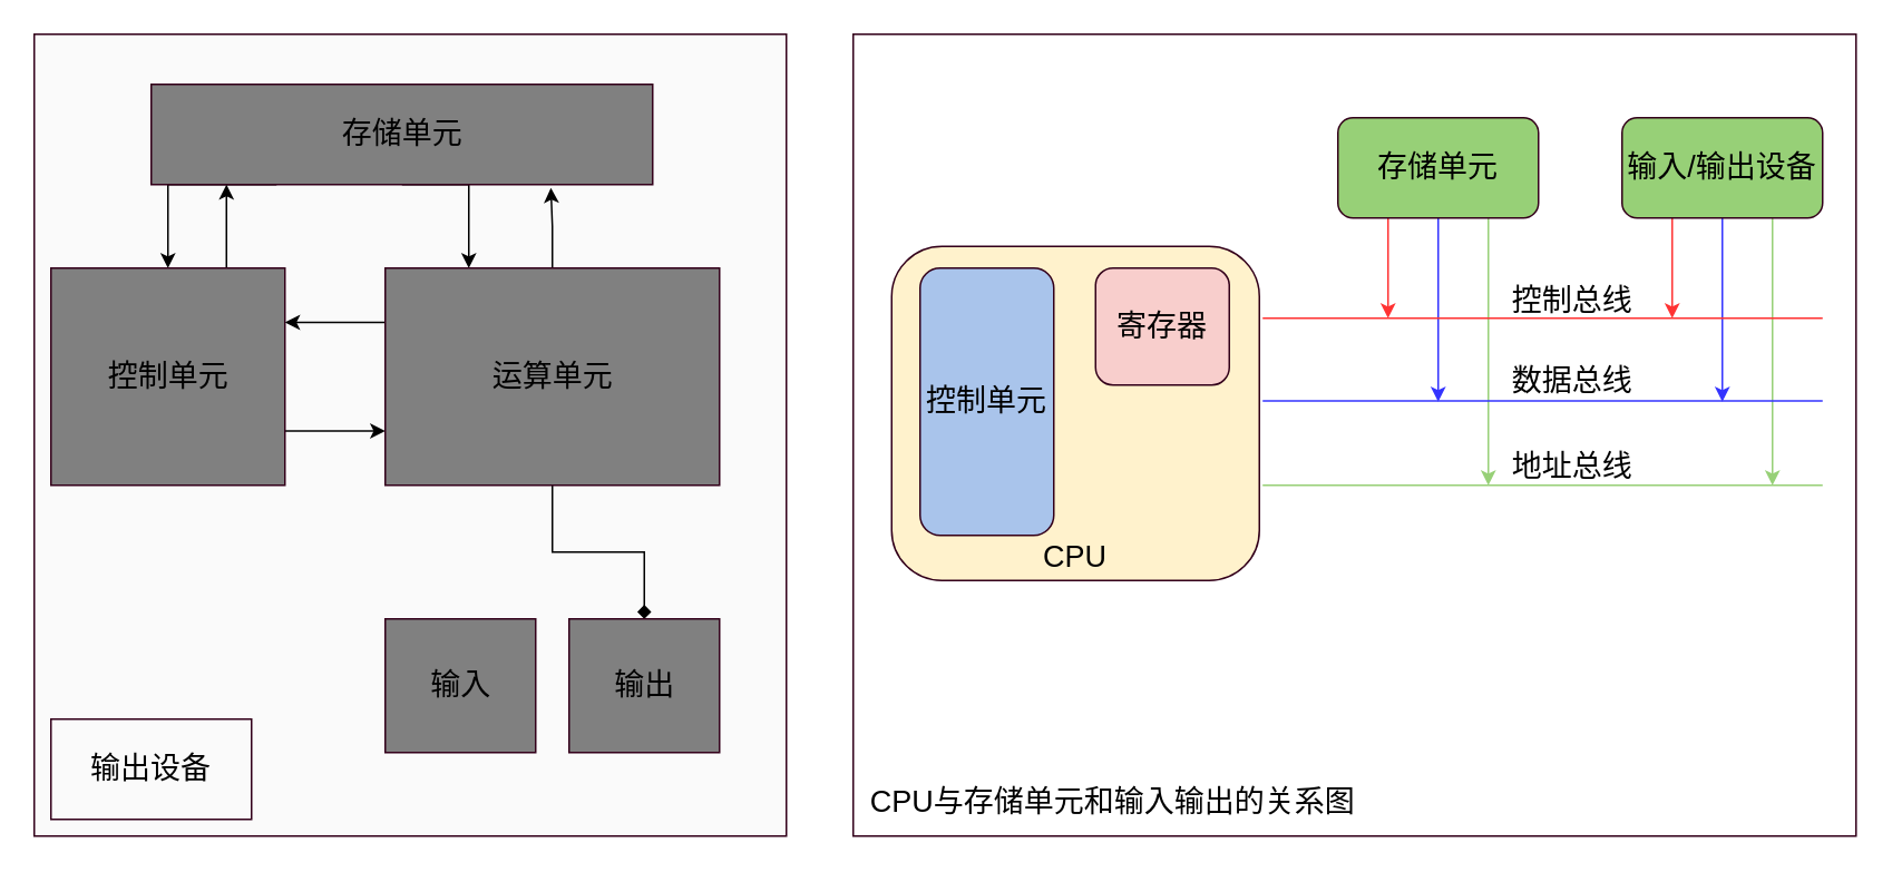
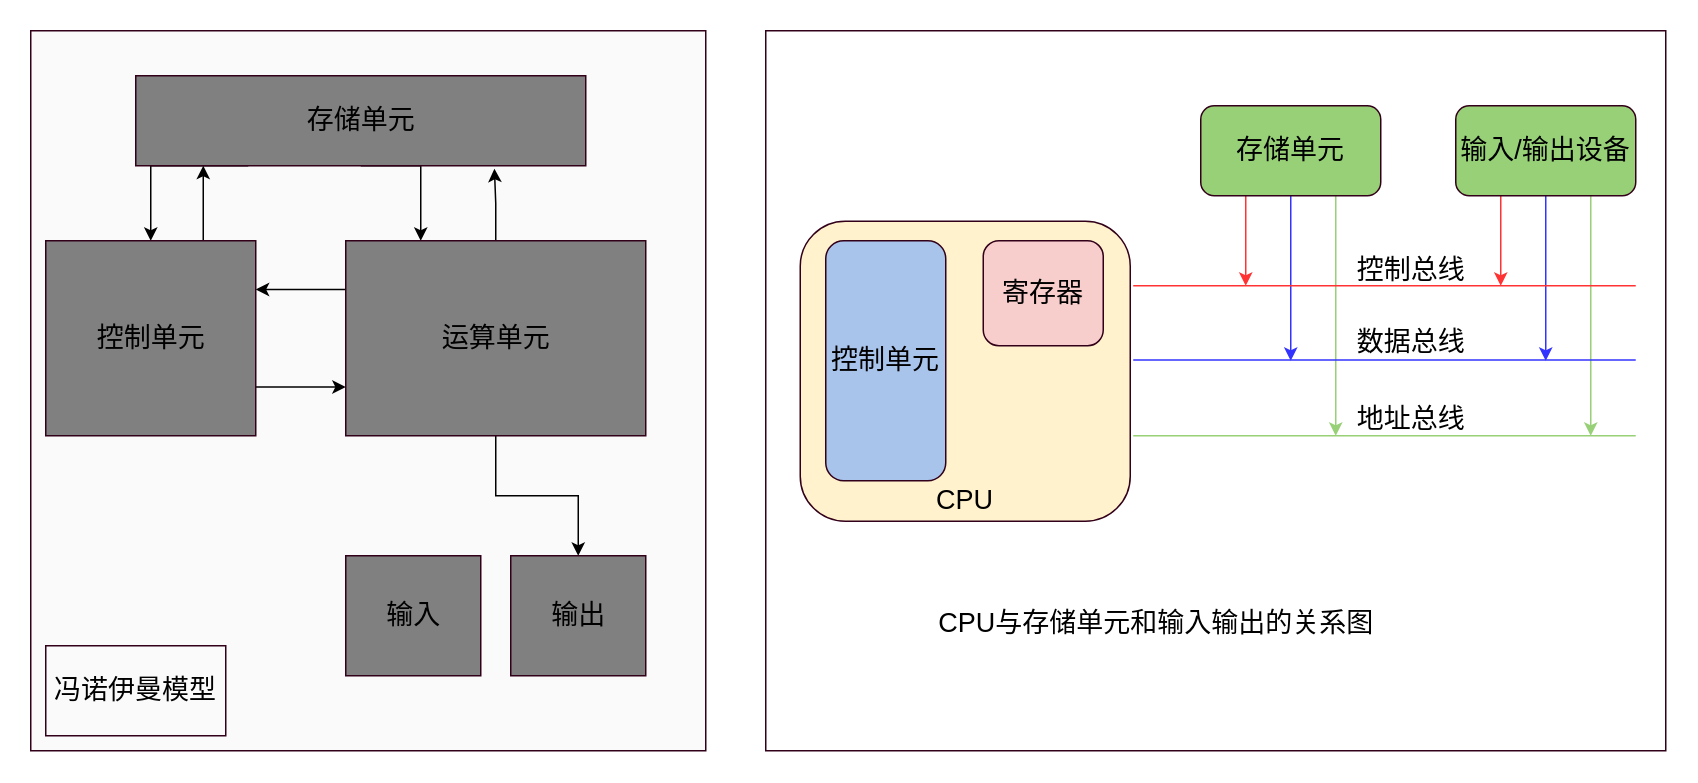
- <mxCell id="11" style="edgeStyle=orthogonalEdgeStyle;rounded=0;orthogonalLoop=1;jettySize=auto;html=1;exitX=0.5;exitY=1;exitDx=0;exitDy=0;entryX=0.5;entryY=0;entryDx=0;entryDy=0;fontSize=18;endArrow=diamond;" edge="1" parent="1" source="13" target="15"><mxGeometry relative="1" as="geometry" /></mxCell>
+ <mxCell id="11" style="edgeStyle=orthogonalEdgeStyle;rounded=0;orthogonalLoop=1;jettySize=auto;html=1;exitX=0.5;exitY=1;exitDx=0;exitDy=0;entryX=0.5;entryY=0;entryDx=0;entryDy=0;fontSize=18;" edge="1" parent="1" source="13" target="15"><mxGeometry relative="1" as="geometry" /></mxCell>
- <mxCell id="16" value="输出设备" style="rounded=0;whiteSpace=wrap;html=1;strokeColor=#33001A;fontSize=18;fillColor=#FAFAFA;" vertex="1" parent="1"><mxGeometry x="30" y="430" width="120" height="60" as="geometry" /></mxCell>
+ <mxCell id="16" value="冯诺伊曼模型" style="rounded=0;whiteSpace=wrap;html=1;strokeColor=#33001A;fontSize=18;fillColor=#FAFAFA;" vertex="1" parent="1"><mxGeometry x="30" y="430" width="120" height="60" as="geometry" /></mxCell>
- <mxCell id="34" value="CPU与存储单元和输入输出的关系图" style="text;html=1;align=center;verticalAlign=middle;resizable=0;points=[];autosize=1;strokeColor=none;fillColor=none;fontSize=18;" vertex="1" parent="1"><mxGeometry x="510" y="460" width="310" height="40" as="geometry" /></mxCell>
+ <mxCell id="34" value="CPU与存储单元和输入输出的关系图" style="text;html=1;align=center;verticalAlign=middle;resizable=0;points=[];autosize=1;strokeColor=none;fillColor=none;fontSize=18;" vertex="1" parent="1"><mxGeometry x="615" y="395" width="310" height="40" as="geometry" /></mxCell>
